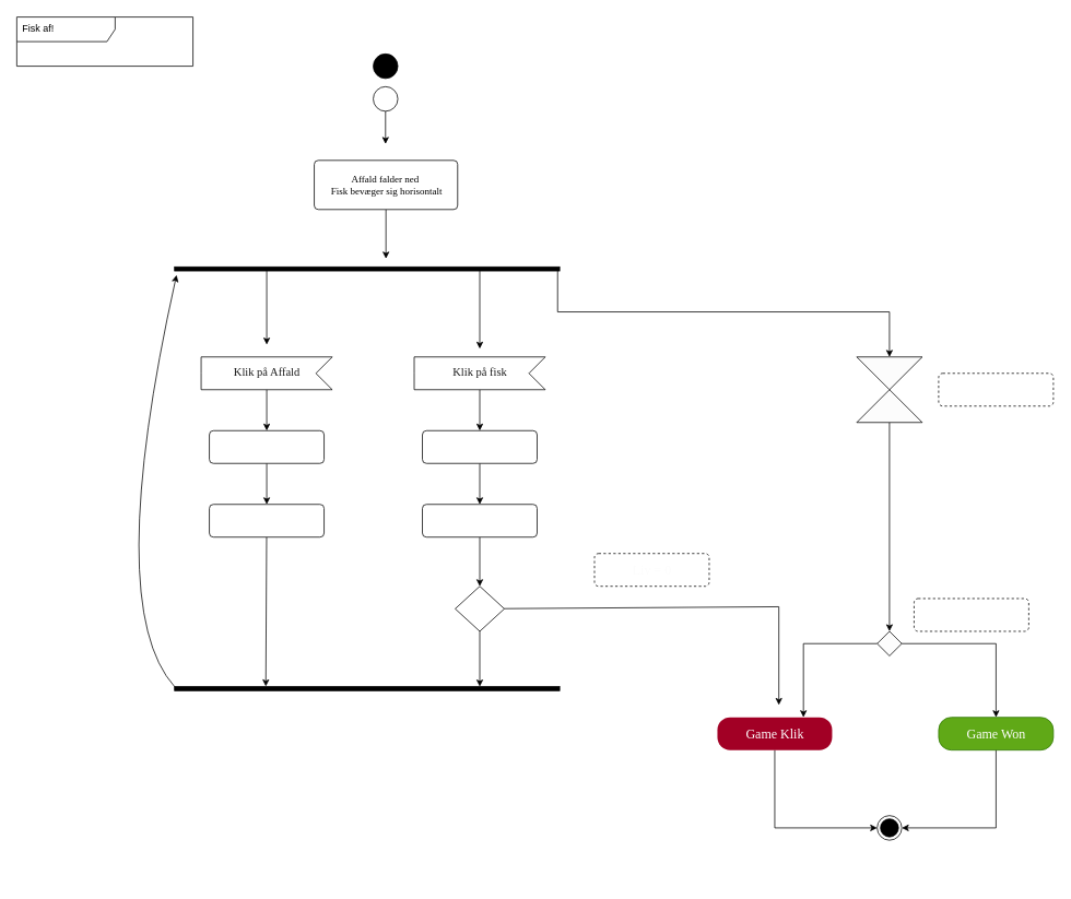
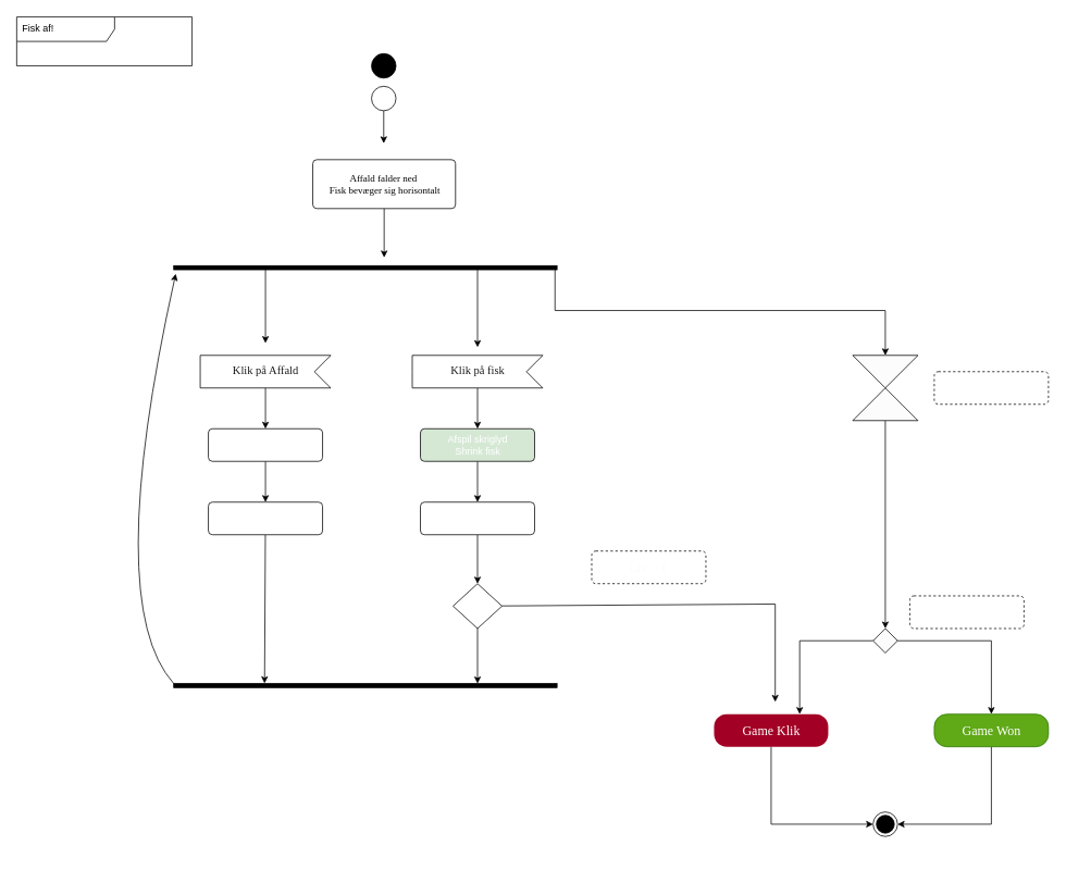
- <mxCell id="41" value="Afspil skriglyd&lt;br&gt;Shrink fisk" style="html=1;align=center;verticalAlign=middle;rounded=1;absoluteArcSize=1;arcSize=10;dashed=0;fontColor=#FFFFFF;" vertex="1" parent="1"><mxGeometry x="515" y="525" width="140" height="40" as="geometry" /></mxCell>
+ <mxCell id="41" value="Afspil skriglyd&lt;br&gt;Shrink fisk" style="html=1;align=center;verticalAlign=middle;rounded=1;absoluteArcSize=1;arcSize=10;dashed=0;fontColor=#FFFFFF;fillColor=#d5e8d4;" vertex="1" parent="1"><mxGeometry x="515" y="525" width="140" height="40" as="geometry" /></mxCell>
